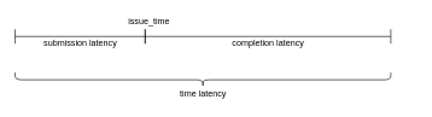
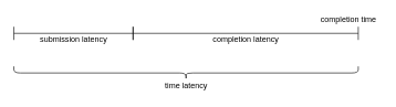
- <mxCell id="3" value="issue_time" style="text;html=1;align=center;verticalAlign=middle;resizable=0;points=[];autosize=1;strokeColor=none;" vertex="1" parent="1"><mxGeometry x="170" y="20" width="70" height="20" as="geometry" /></mxCell>
+ <mxCell id="4" value="completion time" style="text;html=1;align=center;verticalAlign=middle;resizable=0;points=[];autosize=1;strokeColor=none;" vertex="1" parent="1"><mxGeometry x="475" y="20" width="100" height="20" as="geometry" /></mxCell>
